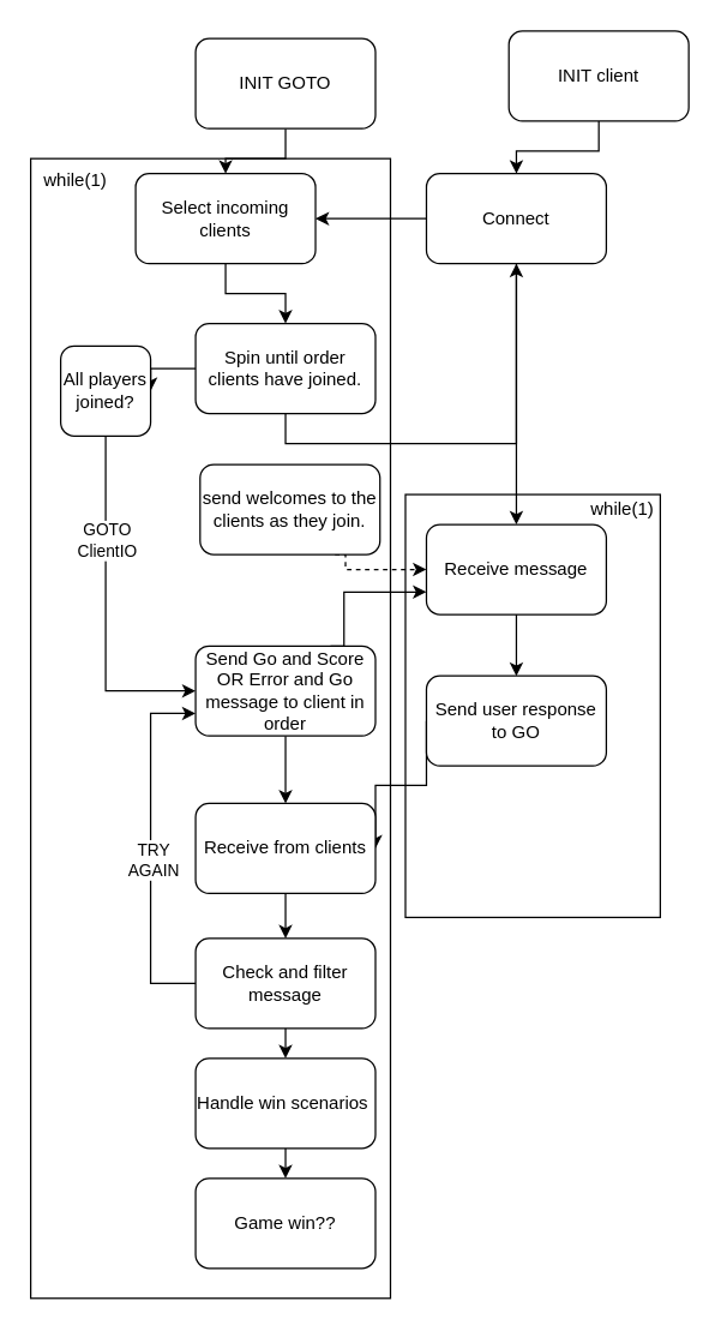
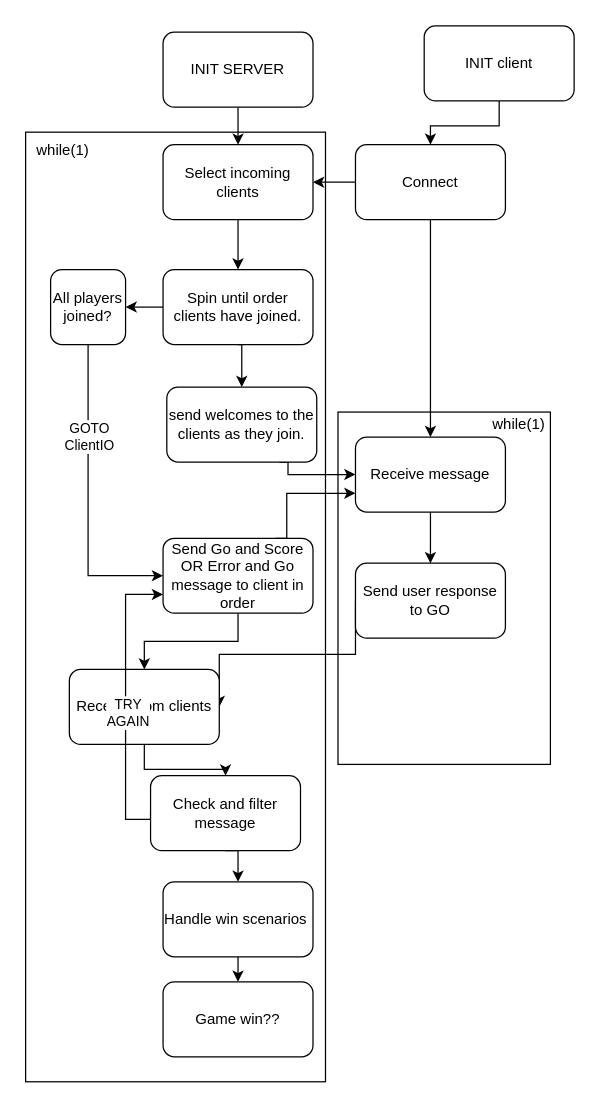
- <mxCell id="5" value="INIT GOTO" style="rounded=1;whiteSpace=wrap;html=1;" vertex="1" parent="1"><mxGeometry x="130" y="25" width="120" height="60" as="geometry" /></mxCell>
+ <mxCell id="5" value="INIT SERVER" style="rounded=1;whiteSpace=wrap;html=1;" vertex="1" parent="1"><mxGeometry x="130" y="25" width="120" height="60" as="geometry" /></mxCell>
- <mxCell id="7" value="Select incoming clients" style="rounded=1;whiteSpace=wrap;html=1;" vertex="1" parent="1"><mxGeometry x="90" y="115" width="120" height="60" as="geometry" /></mxCell>
+ <mxCell id="7" value="Select incoming clients" style="rounded=1;whiteSpace=wrap;html=1;" vertex="1" parent="1"><mxGeometry x="130" y="115" width="120" height="60" as="geometry" /></mxCell>
- <mxCell id="29" value="All players joined?" style="rounded=1;whiteSpace=wrap;html=1;" vertex="1" parent="1"><mxGeometry x="40" y="230" width="60" height="60" as="geometry" /></mxCell>
+ <mxCell id="29" value="All players joined?" style="rounded=1;whiteSpace=wrap;html=1;" vertex="1" parent="1"><mxGeometry x="40" y="215" width="60" height="60" as="geometry" /></mxCell>
- <mxCell id="13" style="edgeStyle=orthogonalEdgeStyle;rounded=0;orthogonalLoop=1;jettySize=auto;html=1;exitX=0.5;exitY=1;exitDx=0;exitDy=0;" edge="1" parent="1" source="15" target="12"><mxGeometry relative="1" as="geometry" /></mxCell>
+ <mxCell id="13" style="edgeStyle=orthogonalEdgeStyle;rounded=0;orthogonalLoop=1;jettySize=auto;html=1;exitX=0.5;exitY=1;exitDx=0;exitDy=0;entryX=0.5;entryY=0;entryDx=0;entryDy=0;" edge="1" parent="1" source="15" target="38"><mxGeometry relative="1" as="geometry" /></mxCell>
- <mxCell id="37" style="edgeStyle=elbowEdgeStyle;rounded=0;orthogonalLoop=1;jettySize=auto;html=1;exitX=0.75;exitY=1;exitDx=0;exitDy=0;entryX=0;entryY=0.5;entryDx=0;entryDy=0;dashed=1;" edge="1" parent="1" source="38" target="20"><mxGeometry relative="1" as="geometry"><Array as="points"><mxPoint x="230" y="382" /></Array></mxGeometry></mxCell>
+ <mxCell id="37" style="edgeStyle=elbowEdgeStyle;rounded=0;orthogonalLoop=1;jettySize=auto;html=1;exitX=0.75;exitY=1;exitDx=0;exitDy=0;entryX=0;entryY=0.5;entryDx=0;entryDy=0;" edge="1" parent="1" source="38" target="20"><mxGeometry relative="1" as="geometry"><Array as="points"><mxPoint x="230" y="382" /></Array></mxGeometry></mxCell>
- <mxCell id="24" value="Receive from clients" style="rounded=1;whiteSpace=wrap;html=1;" vertex="1" parent="1"><mxGeometry x="130" y="535" width="120" height="60" as="geometry" /></mxCell>
+ <mxCell id="24" value="Receive from clients" style="rounded=1;whiteSpace=wrap;html=1;" vertex="1" parent="1"><mxGeometry x="55" y="535" width="120" height="60" as="geometry" /></mxCell>
- <mxCell id="33" value="Check and filter message" style="rounded=1;whiteSpace=wrap;html=1;" vertex="1" parent="1"><mxGeometry x="130" y="625" width="120" height="60" as="geometry" /></mxCell>
+ <mxCell id="33" value="Check and filter message" style="rounded=1;whiteSpace=wrap;html=1;" vertex="1" parent="1"><mxGeometry x="120" y="620" width="120" height="60" as="geometry" /></mxCell>
